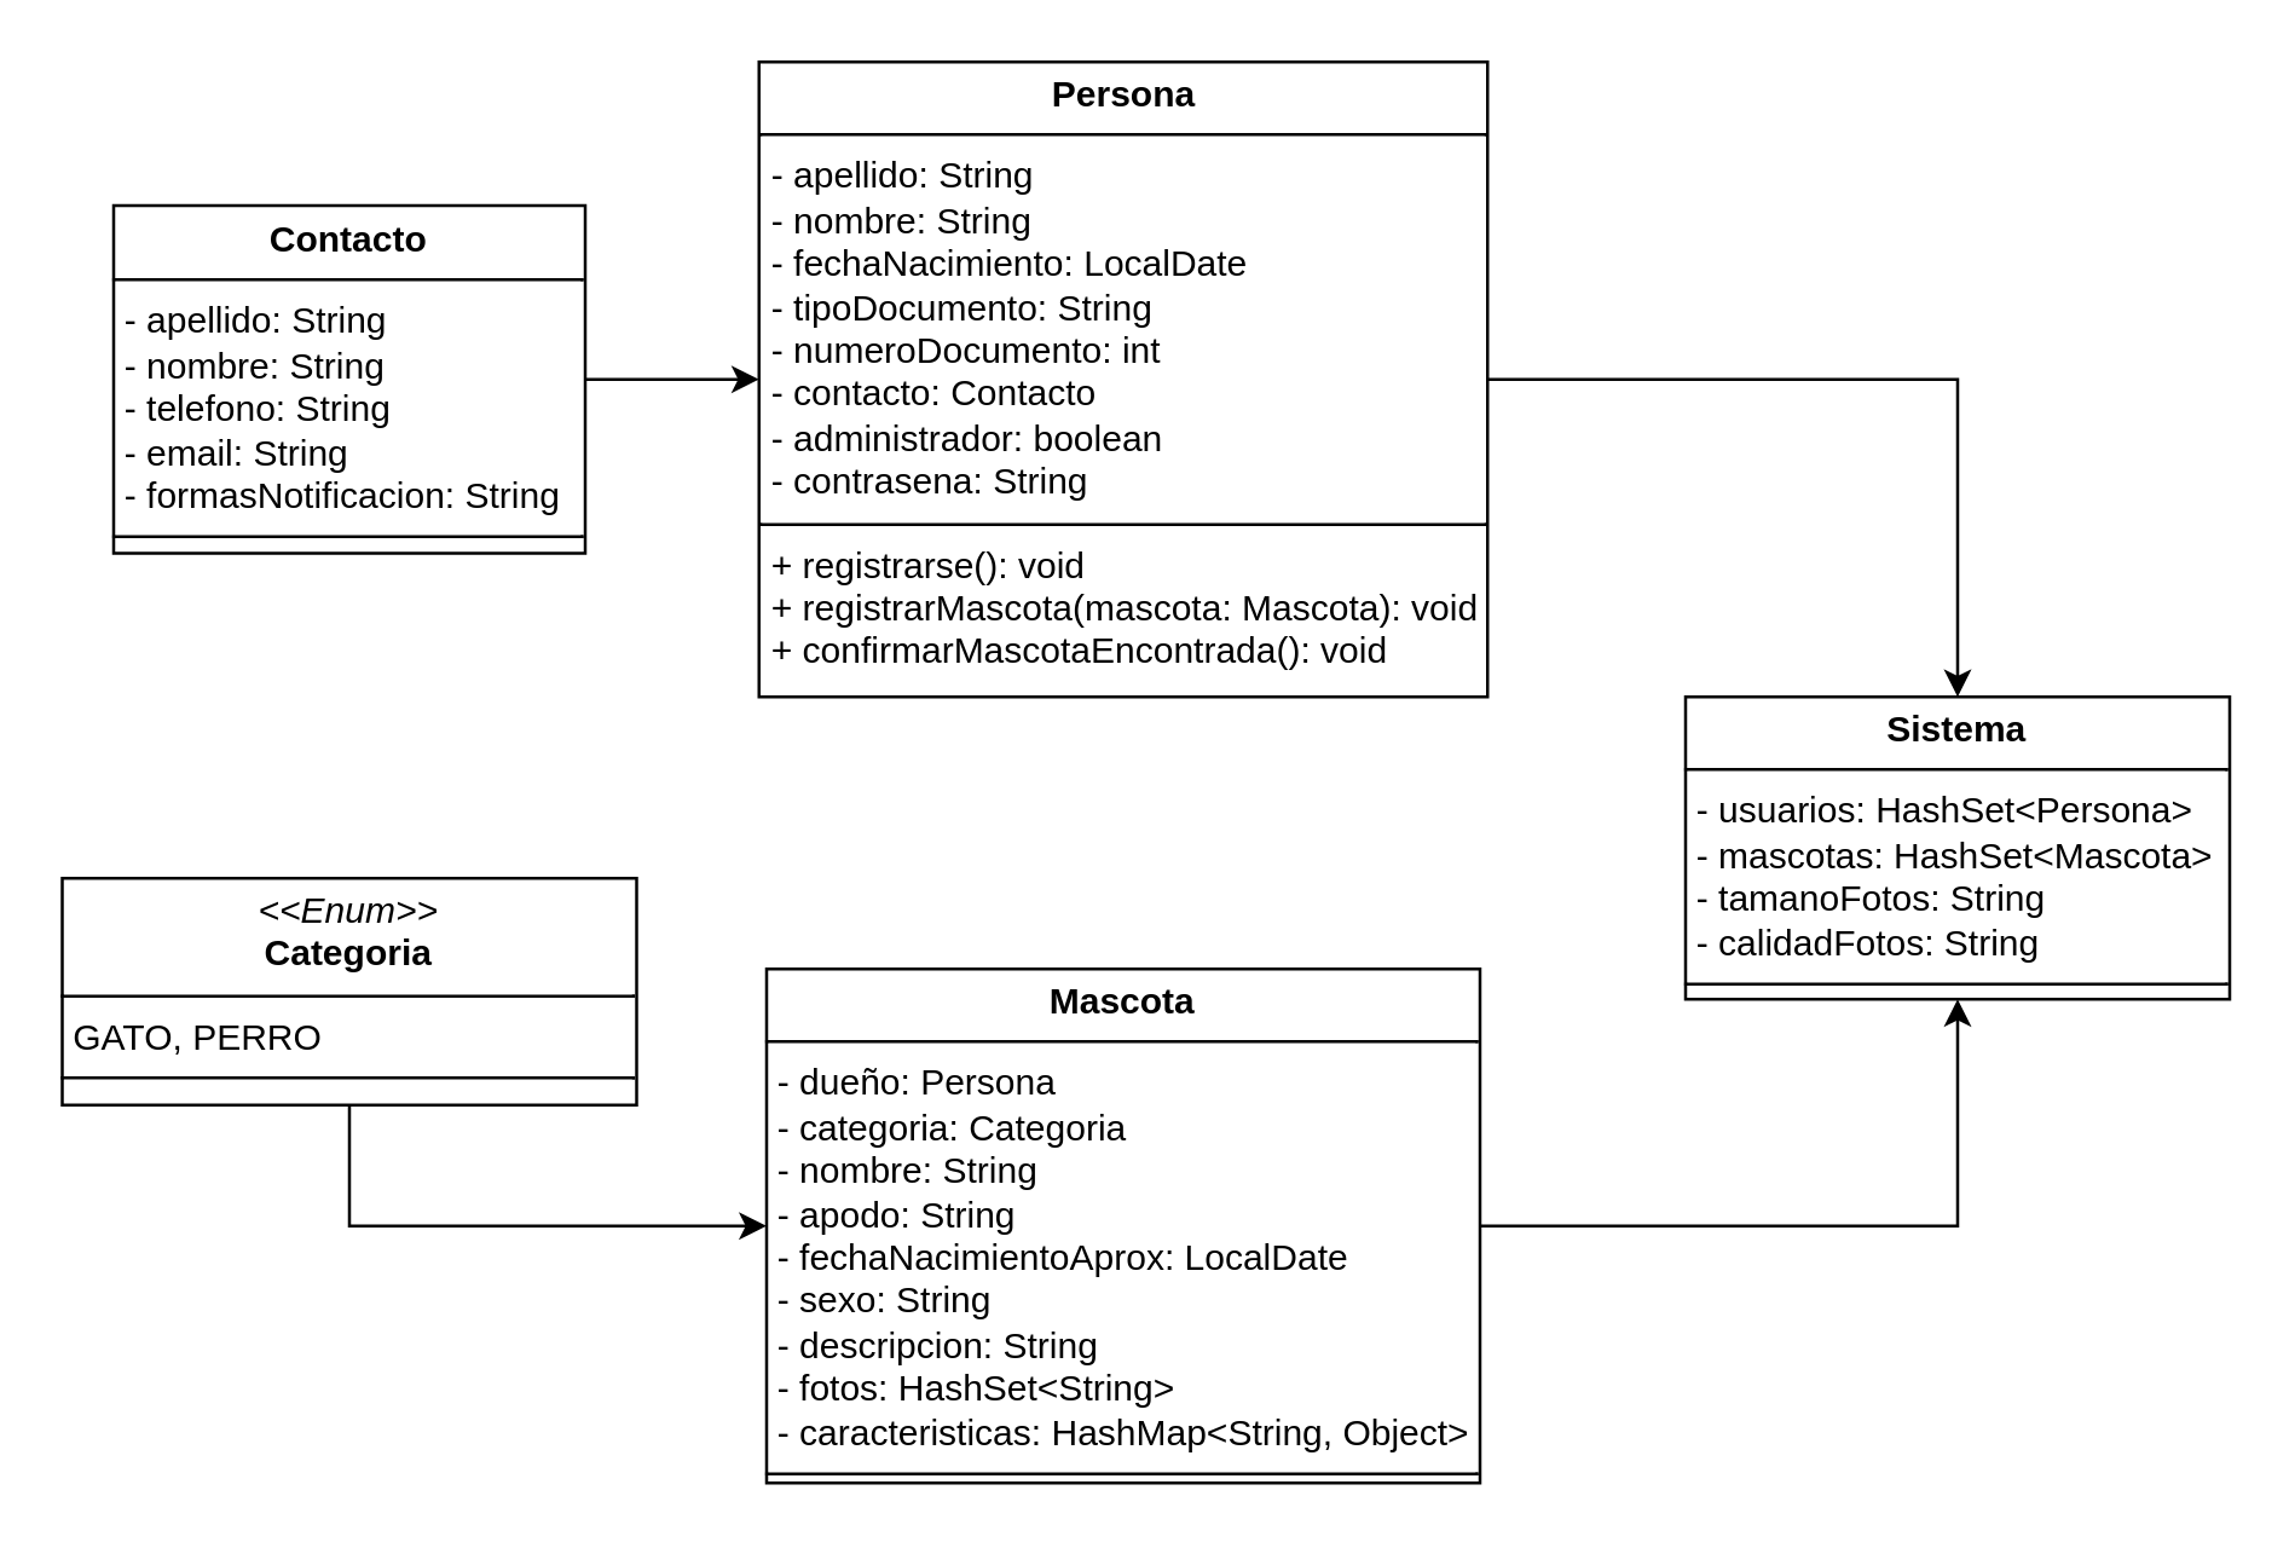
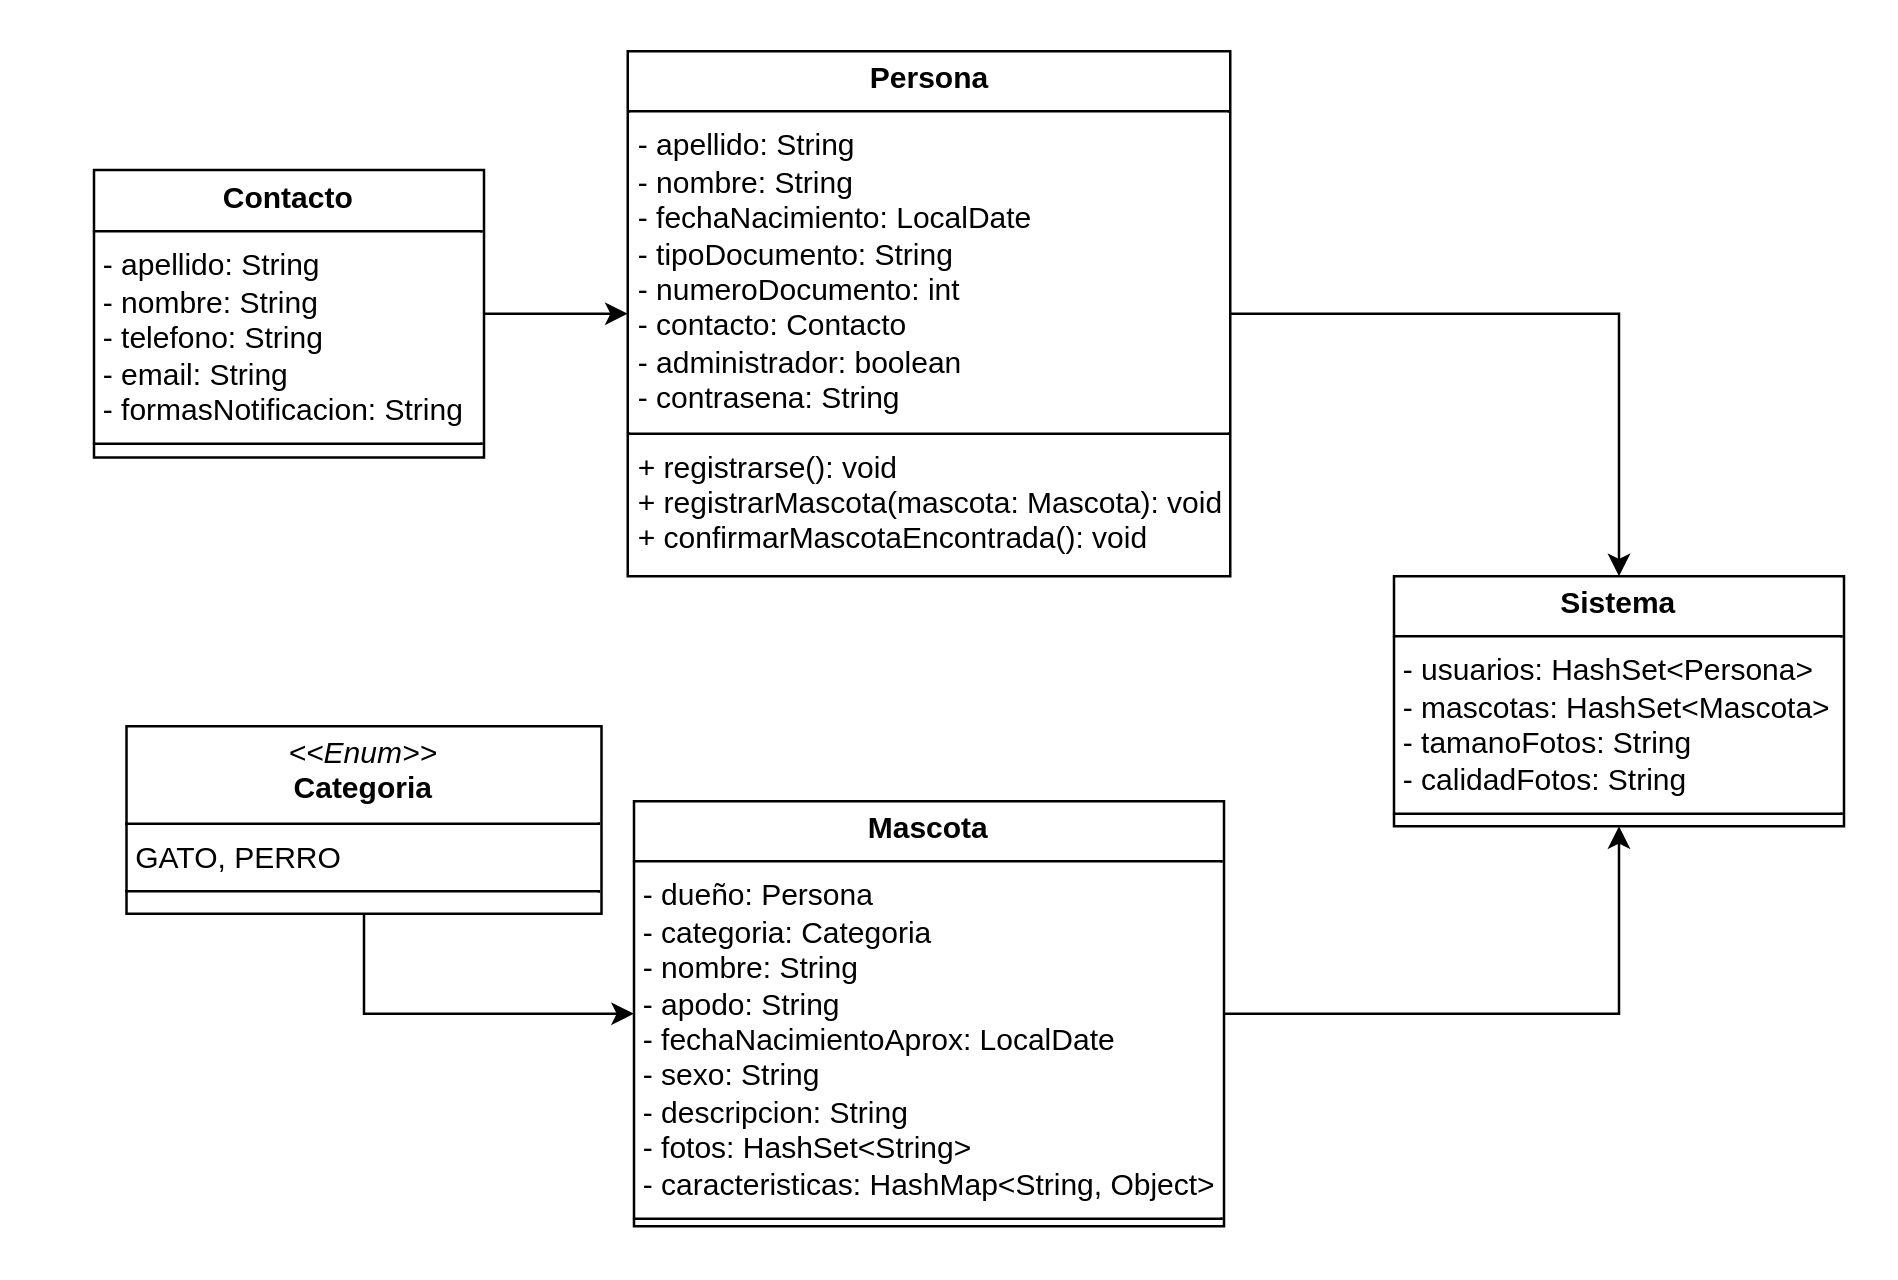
- <mxCell id="9" value="&lt;p style=&quot;margin:0px;margin-top:4px;text-align:center;&quot;&gt;&lt;i&gt;&amp;lt;&amp;lt;Enum&amp;gt;&amp;gt;&lt;/i&gt;&lt;br&gt;&lt;b&gt;Categoria&lt;/b&gt;&lt;/p&gt;&lt;hr size=&quot;1&quot; style=&quot;border-style:solid;&quot;&gt;&lt;p style=&quot;margin:0px;margin-left:4px;&quot;&gt;GATO, PERRO&lt;/p&gt;&lt;hr size=&quot;1&quot; style=&quot;border-style:solid;&quot;&gt;&lt;p style=&quot;margin:0px;margin-left:4px;&quot;&gt;&lt;br&gt;&lt;/p&gt;" style="verticalAlign=top;align=left;overflow=fill;html=1;whiteSpace=wrap;" vertex="1" parent="1"><mxGeometry x="20" y="290" width="190" height="75" as="geometry" /></mxCell>
+ <mxCell id="9" value="&lt;p style=&quot;margin:0px;margin-top:4px;text-align:center;&quot;&gt;&lt;i&gt;&amp;lt;&amp;lt;Enum&amp;gt;&amp;gt;&lt;/i&gt;&lt;br&gt;&lt;b&gt;Categoria&lt;/b&gt;&lt;/p&gt;&lt;hr size=&quot;1&quot; style=&quot;border-style:solid;&quot;&gt;&lt;p style=&quot;margin:0px;margin-left:4px;&quot;&gt;GATO, PERRO&lt;/p&gt;&lt;hr size=&quot;1&quot; style=&quot;border-style:solid;&quot;&gt;&lt;p style=&quot;margin:0px;margin-left:4px;&quot;&gt;&lt;br&gt;&lt;/p&gt;" style="verticalAlign=top;align=left;overflow=fill;html=1;whiteSpace=wrap;" vertex="1" parent="1"><mxGeometry x="50" y="290" width="190" height="75" as="geometry" /></mxCell>
